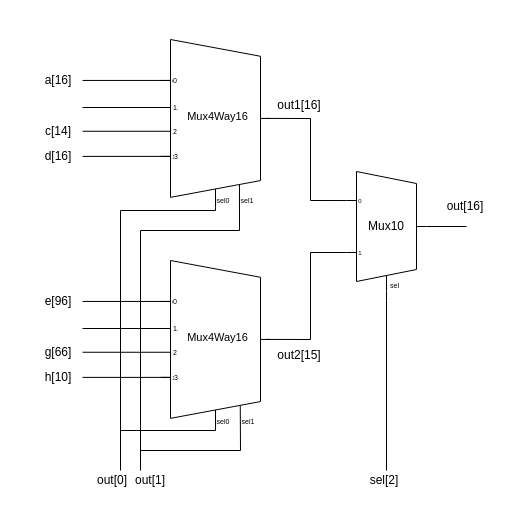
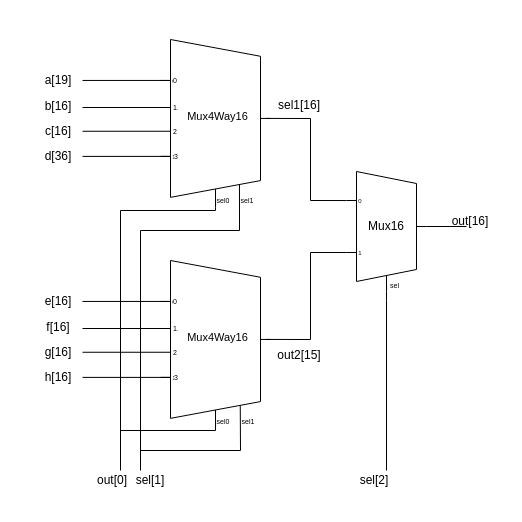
- <mxCell id="3" value="a[16]" style="text;html=1;align=center;verticalAlign=middle;whiteSpace=wrap;rounded=0;" parent="1" vertex="1"><mxGeometry x="38" y="70" width="40" height="20" as="geometry" /></mxCell>
+ <mxCell id="3" value="a[19]" style="text;html=1;align=center;verticalAlign=middle;whiteSpace=wrap;rounded=0;" parent="1" vertex="1"><mxGeometry x="38" y="70" width="40" height="20" as="geometry" /></mxCell>
- <mxCell id="4" value="out1[16]" style="text;html=1;align=center;verticalAlign=middle;whiteSpace=wrap;rounded=0;" parent="1" vertex="1"><mxGeometry x="274" y="90" width="50" height="30" as="geometry" /></mxCell>
+ <mxCell id="4" value="sel1[16]" style="text;html=1;align=center;verticalAlign=middle;whiteSpace=wrap;rounded=0;" parent="1" vertex="1"><mxGeometry x="274" y="90" width="50" height="30" as="geometry" /></mxCell>
+ <mxCell id="28" value="b[16]" style="text;html=1;align=center;verticalAlign=middle;whiteSpace=wrap;rounded=0;" vertex="1" parent="1"><mxGeometry x="38" y="96" width="40" height="20" as="geometry" /></mxCell>
- <mxCell id="29" value="c[14]" style="text;html=1;align=center;verticalAlign=middle;whiteSpace=wrap;rounded=0;" vertex="1" parent="1"><mxGeometry x="38" y="121" width="40" height="20" as="geometry" /></mxCell>
+ <mxCell id="29" value="c[16]" style="text;html=1;align=center;verticalAlign=middle;whiteSpace=wrap;rounded=0;" vertex="1" parent="1"><mxGeometry x="38" y="121" width="40" height="20" as="geometry" /></mxCell>
- <mxCell id="30" value="d[16]" style="text;html=1;align=center;verticalAlign=middle;whiteSpace=wrap;rounded=0;" vertex="1" parent="1"><mxGeometry x="38" y="146" width="40" height="20" as="geometry" /></mxCell>
+ <mxCell id="30" value="d[36]" style="text;html=1;align=center;verticalAlign=middle;whiteSpace=wrap;rounded=0;" vertex="1" parent="1"><mxGeometry x="38" y="146" width="40" height="20" as="geometry" /></mxCell>
- <mxCell id="7" value="out[16]" style="text;html=1;align=center;verticalAlign=middle;whiteSpace=wrap;rounded=0;" parent="5" vertex="1"><mxGeometry x="74" y="21" width="50" height="30" as="geometry" /></mxCell>
+ <mxCell id="7" value="out[16]" style="text;html=1;align=center;verticalAlign=middle;whiteSpace=wrap;rounded=0;" parent="5" vertex="1"><mxGeometry x="79" y="36" width="50" height="30" as="geometry" /></mxCell>
- <mxCell id="9" value="Mux10" style="text;html=1;align=center;verticalAlign=middle;whiteSpace=wrap;rounded=0;fillColor=default;" parent="5" vertex="1"><mxGeometry x="-5" y="41" width="50" height="30" as="geometry" /></mxCell>
+ <mxCell id="9" value="Mux16" style="text;html=1;align=center;verticalAlign=middle;whiteSpace=wrap;rounded=0;fillColor=default;" parent="5" vertex="1"><mxGeometry x="-5" y="41" width="50" height="30" as="geometry" /></mxCell>
- <mxCell id="31" value="e[96]" style="text;html=1;align=center;verticalAlign=middle;whiteSpace=wrap;rounded=0;" vertex="1" parent="1"><mxGeometry x="38" y="291" width="40" height="20" as="geometry" /></mxCell>
+ <mxCell id="31" value="e[16]" style="text;html=1;align=center;verticalAlign=middle;whiteSpace=wrap;rounded=0;" vertex="1" parent="1"><mxGeometry x="38" y="291" width="40" height="20" as="geometry" /></mxCell>
+ <mxCell id="48" value="f[16]" style="text;html=1;align=center;verticalAlign=middle;whiteSpace=wrap;rounded=0;" vertex="1" parent="1"><mxGeometry x="38" y="317" width="40" height="20" as="geometry" /></mxCell>
- <mxCell id="49" value="g[66]" style="text;html=1;align=center;verticalAlign=middle;whiteSpace=wrap;rounded=0;" vertex="1" parent="1"><mxGeometry x="38" y="342" width="40" height="20" as="geometry" /></mxCell>
+ <mxCell id="49" value="g[16]" style="text;html=1;align=center;verticalAlign=middle;whiteSpace=wrap;rounded=0;" vertex="1" parent="1"><mxGeometry x="38" y="342" width="40" height="20" as="geometry" /></mxCell>
- <mxCell id="50" value="h[10]" style="text;html=1;align=center;verticalAlign=middle;whiteSpace=wrap;rounded=0;" vertex="1" parent="1"><mxGeometry x="38" y="367" width="40" height="20" as="geometry" /></mxCell>
+ <mxCell id="50" value="h[16]" style="text;html=1;align=center;verticalAlign=middle;whiteSpace=wrap;rounded=0;" vertex="1" parent="1"><mxGeometry x="38" y="367" width="40" height="20" as="geometry" /></mxCell>
- <mxCell id="56" value="out[1]" style="text;html=1;align=center;verticalAlign=middle;whiteSpace=wrap;rounded=0;" vertex="1" parent="1"><mxGeometry x="135" y="470" width="30" height="20" as="geometry" /></mxCell>
+ <mxCell id="56" value="sel[1]" style="text;html=1;align=center;verticalAlign=middle;whiteSpace=wrap;rounded=0;" vertex="1" parent="1"><mxGeometry x="135" y="470" width="30" height="20" as="geometry" /></mxCell>
- <mxCell id="57" value="sel[2]" style="text;html=1;align=center;verticalAlign=middle;whiteSpace=wrap;rounded=0;" vertex="1" parent="1"><mxGeometry x="369" y="470" width="30" height="20" as="geometry" /></mxCell>
+ <mxCell id="57" value="sel[2]" style="text;html=1;align=center;verticalAlign=middle;whiteSpace=wrap;rounded=0;" vertex="1" parent="1"><mxGeometry x="359" y="470" width="30" height="20" as="geometry" /></mxCell>
